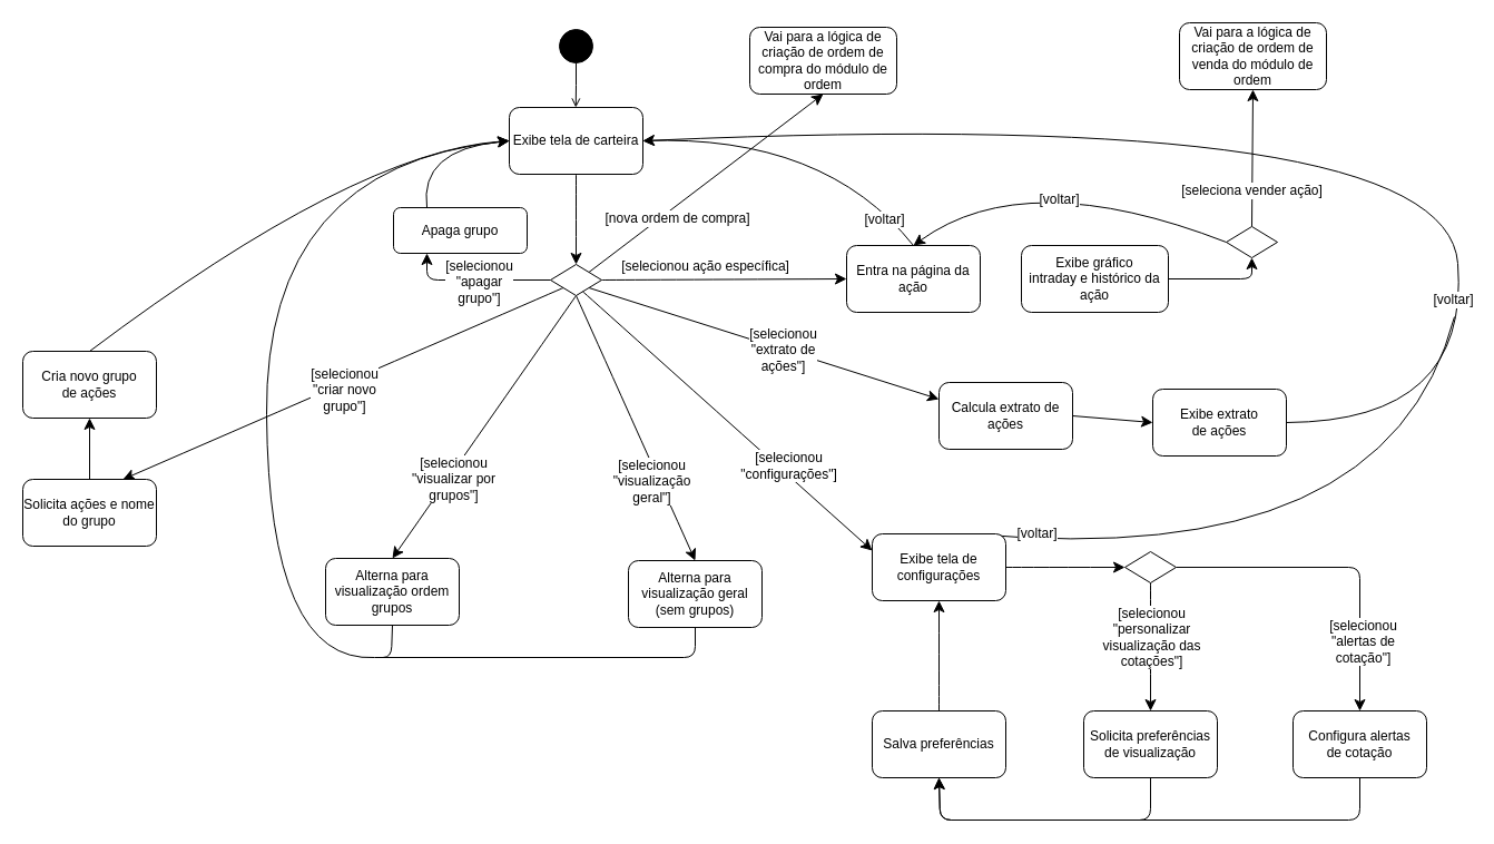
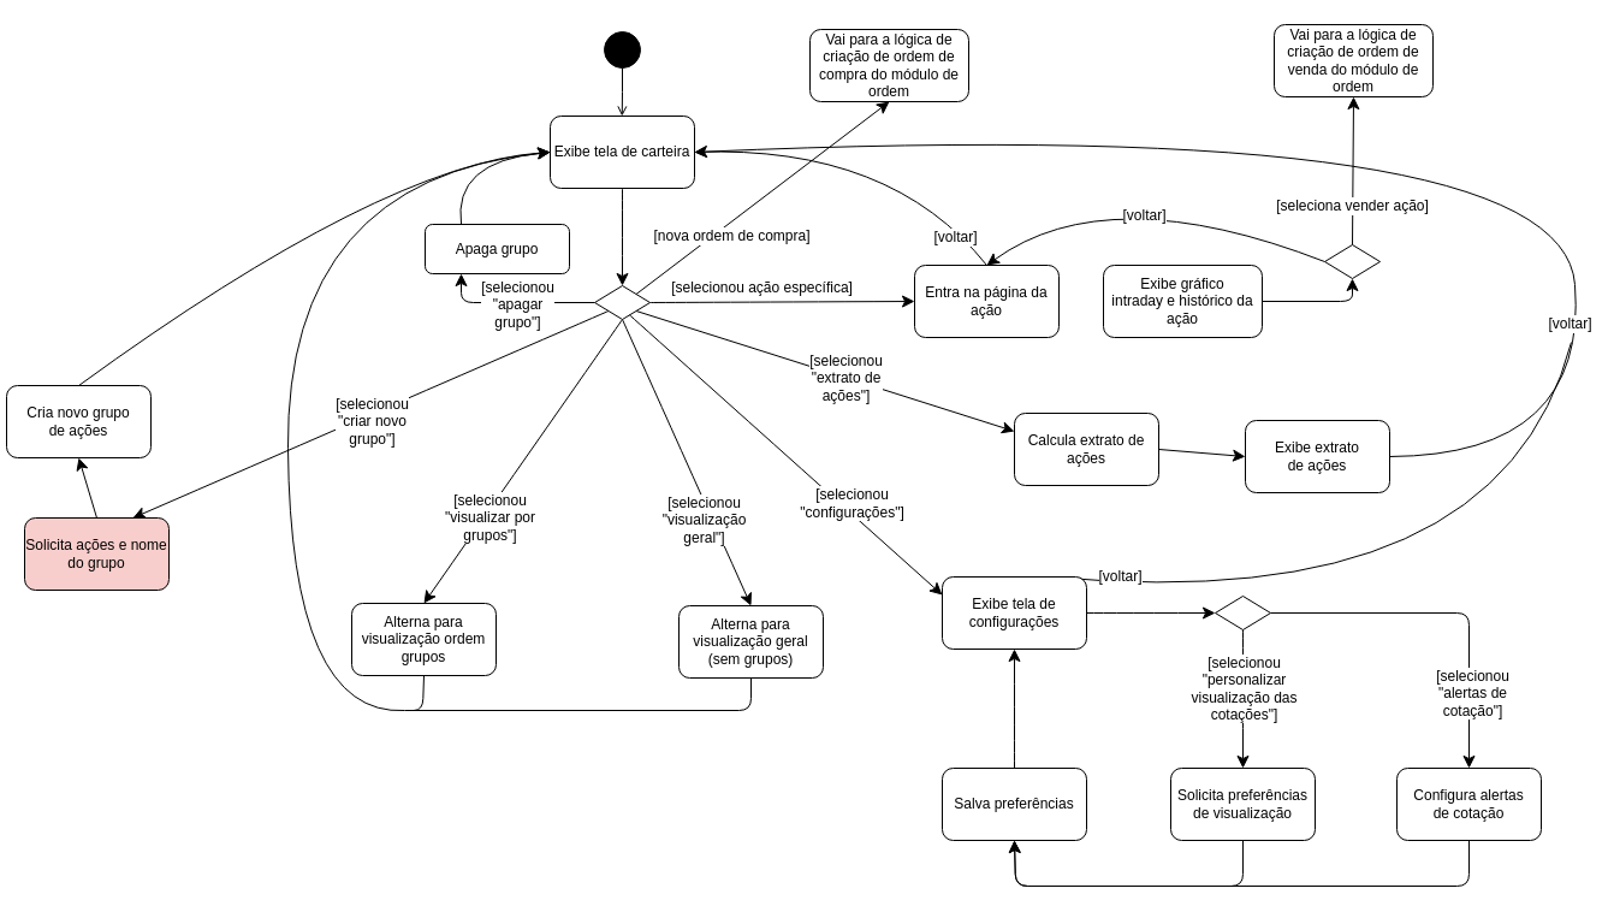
- <mxCell id="36" value="Cria novo grupo&lt;div&gt;de ações&lt;/div&gt;" style="rounded=1;whiteSpace=wrap;html=1;" parent="1" vertex="1"><mxGeometry x="20" y="315" width="120" height="60" as="geometry" /></mxCell>
+ <mxCell id="36" value="Cria novo grupo&lt;div&gt;de ações&lt;/div&gt;" style="rounded=1;whiteSpace=wrap;html=1;" parent="1" vertex="1"><mxGeometry x="5" y="320" width="120" height="60" as="geometry" /></mxCell>
- <mxCell id="33" value="Solicita ações e nome do grupo" style="rounded=1;whiteSpace=wrap;html=1;" parent="1" vertex="1"><mxGeometry x="20" y="430" width="120" height="60" as="geometry" /></mxCell>
+ <mxCell id="33" value="Solicita ações e nome do grupo" style="rounded=1;whiteSpace=wrap;html=1;fillColor=#f8cecc;" parent="1" vertex="1"><mxGeometry x="20" y="430" width="120" height="60" as="geometry" /></mxCell>
